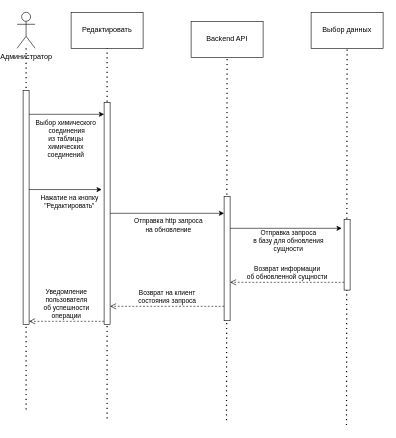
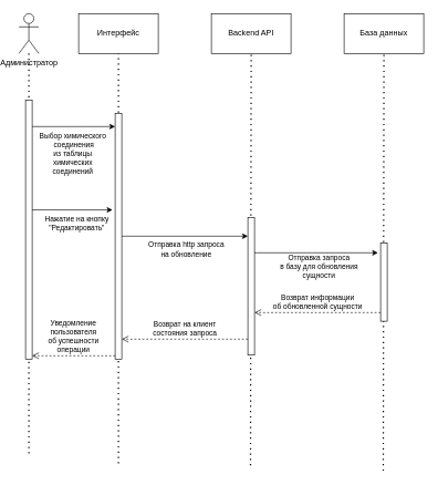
- <mxCell id="7" value="Редактировать" style="rounded=0;whiteSpace=wrap;html=1;" vertex="1" parent="1"><mxGeometry x="110" y="20" width="120" height="60" as="geometry" /></mxCell>
+ <mxCell id="7" value="Интерфейс" style="rounded=0;whiteSpace=wrap;html=1;" vertex="1" parent="1"><mxGeometry x="110" y="20" width="120" height="60" as="geometry" /></mxCell>
- <mxCell id="12" value="Выбор данных" style="rounded=0;whiteSpace=wrap;html=1;" vertex="1" parent="1"><mxGeometry x="510" y="20" width="120" height="60" as="geometry" /></mxCell>
+ <mxCell id="12" value="База данных" style="rounded=0;whiteSpace=wrap;html=1;" vertex="1" parent="1"><mxGeometry x="510" y="20" width="120" height="60" as="geometry" /></mxCell>
- <mxCell id="10" value="Backend API" style="rounded=0;whiteSpace=wrap;html=1;" vertex="1" parent="1"><mxGeometry x="310" y="35" width="120" height="60" as="geometry" /></mxCell>
+ <mxCell id="10" value="Backend API" style="rounded=0;whiteSpace=wrap;html=1;" vertex="1" parent="1"><mxGeometry x="310" y="20" width="120" height="60" as="geometry" /></mxCell>
